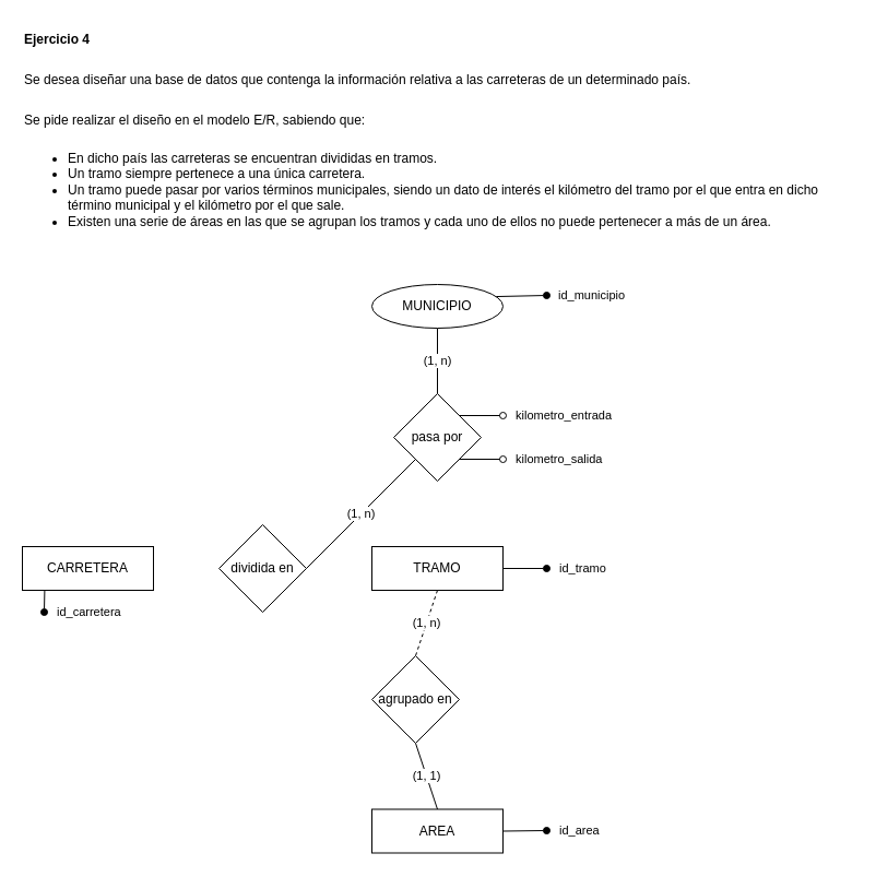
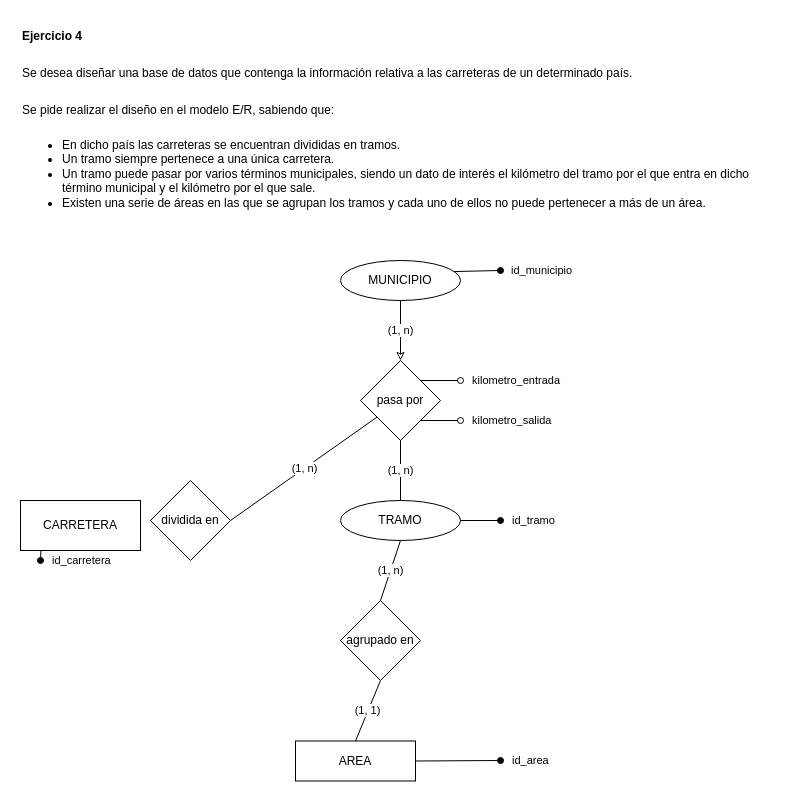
- <mxCell id="3" value="(1, n)" style="edgeStyle=none;rounded=0;orthogonalLoop=1;jettySize=auto;html=1;exitX=0.5;exitY=1;exitDx=0;exitDy=0;startArrow=none;startFill=0;endArrow=none;endFill=0;entryX=0.5;entryY=0;entryDx=0;entryDy=0;" parent="1" source="4" target="20" edge="1"><mxGeometry relative="1" as="geometry" /></mxCell>
+ <mxCell id="3" value="(1, n)" style="edgeStyle=none;rounded=0;orthogonalLoop=1;jettySize=auto;html=1;exitX=0.5;exitY=1;exitDx=0;exitDy=0;startArrow=none;startFill=0;endArrow=classic;endFill=0;entryX=0.5;entryY=0;entryDx=0;entryDy=0;" parent="1" source="4" target="20" edge="1"><mxGeometry relative="1" as="geometry" /></mxCell>
+ <mxCell id="17" value="(1, n)" style="edgeStyle=none;rounded=0;orthogonalLoop=1;jettySize=auto;html=1;exitX=0.5;exitY=1;exitDx=0;exitDy=0;entryX=0.5;entryY=0;entryDx=0;entryDy=0;endArrow=none;endFill=0;" edge="1" parent="1" source="20" target="16"><mxGeometry relative="1" as="geometry" /></mxCell>
- <mxCell id="7" value="CARRETERA" style="whiteSpace=wrap;html=1;align=center;" parent="1" vertex="1"><mxGeometry x="20" y="500" width="120" height="40" as="geometry" /></mxCell>
+ <mxCell id="7" value="CARRETERA" style="whiteSpace=wrap;html=1;align=center;" parent="1" vertex="1"><mxGeometry x="20" y="500" width="120" height="50" as="geometry" /></mxCell>
- <mxCell id="11" value="dividida en" style="shape=rhombus;perimeter=rhombusPerimeter;whiteSpace=wrap;html=1;align=center;" parent="1" vertex="1"><mxGeometry x="200" y="480" width="80" height="80" as="geometry" /></mxCell>
+ <mxCell id="11" value="dividida en" style="shape=rhombus;perimeter=rhombusPerimeter;whiteSpace=wrap;html=1;align=center;" parent="1" vertex="1"><mxGeometry x="150" y="480" width="80" height="80" as="geometry" /></mxCell>
- <mxCell id="16" value="TRAMO" style="whiteSpace=wrap;html=1;align=center;" vertex="1" parent="1"><mxGeometry x="340" y="500" width="120" height="40" as="geometry" /></mxCell>
+ <mxCell id="16" value="TRAMO" style="ellipse;whiteSpace=wrap;html=1;align=center;" vertex="1" parent="1"><mxGeometry x="340" y="500" width="120" height="40" as="geometry" /></mxCell>
- <mxCell id="5" value="(1, n)" style="edgeStyle=none;rounded=0;orthogonalLoop=1;jettySize=auto;html=1;exitX=0.5;exitY=1;exitDx=0;exitDy=0;entryX=0.5;entryY=0;entryDx=0;entryDy=0;startArrow=none;startFill=0;endArrow=none;endFill=0;dashed=1;" parent="1" source="16" target="13" edge="1"><mxGeometry relative="1" as="geometry"><mxPoint x="520" y="640.04" as="targetPoint" /></mxGeometry></mxCell>
+ <mxCell id="5" value="(1, n)" style="edgeStyle=none;rounded=0;orthogonalLoop=1;jettySize=auto;html=1;exitX=0.5;exitY=1;exitDx=0;exitDy=0;entryX=0.5;entryY=0;entryDx=0;entryDy=0;startArrow=none;startFill=0;endArrow=none;endFill=0;" parent="1" source="16" target="13" edge="1"><mxGeometry relative="1" as="geometry"><mxPoint x="520" y="640.04" as="targetPoint" /></mxGeometry></mxCell>
- <mxCell id="9" value="AREA" style="whiteSpace=wrap;html=1;align=center;" parent="1" vertex="1"><mxGeometry x="340" y="740.5" width="120" height="40" as="geometry" /></mxCell>
+ <mxCell id="9" value="AREA" style="whiteSpace=wrap;html=1;align=center;" parent="1" vertex="1"><mxGeometry x="295" y="740.5" width="120" height="40" as="geometry" /></mxCell>
